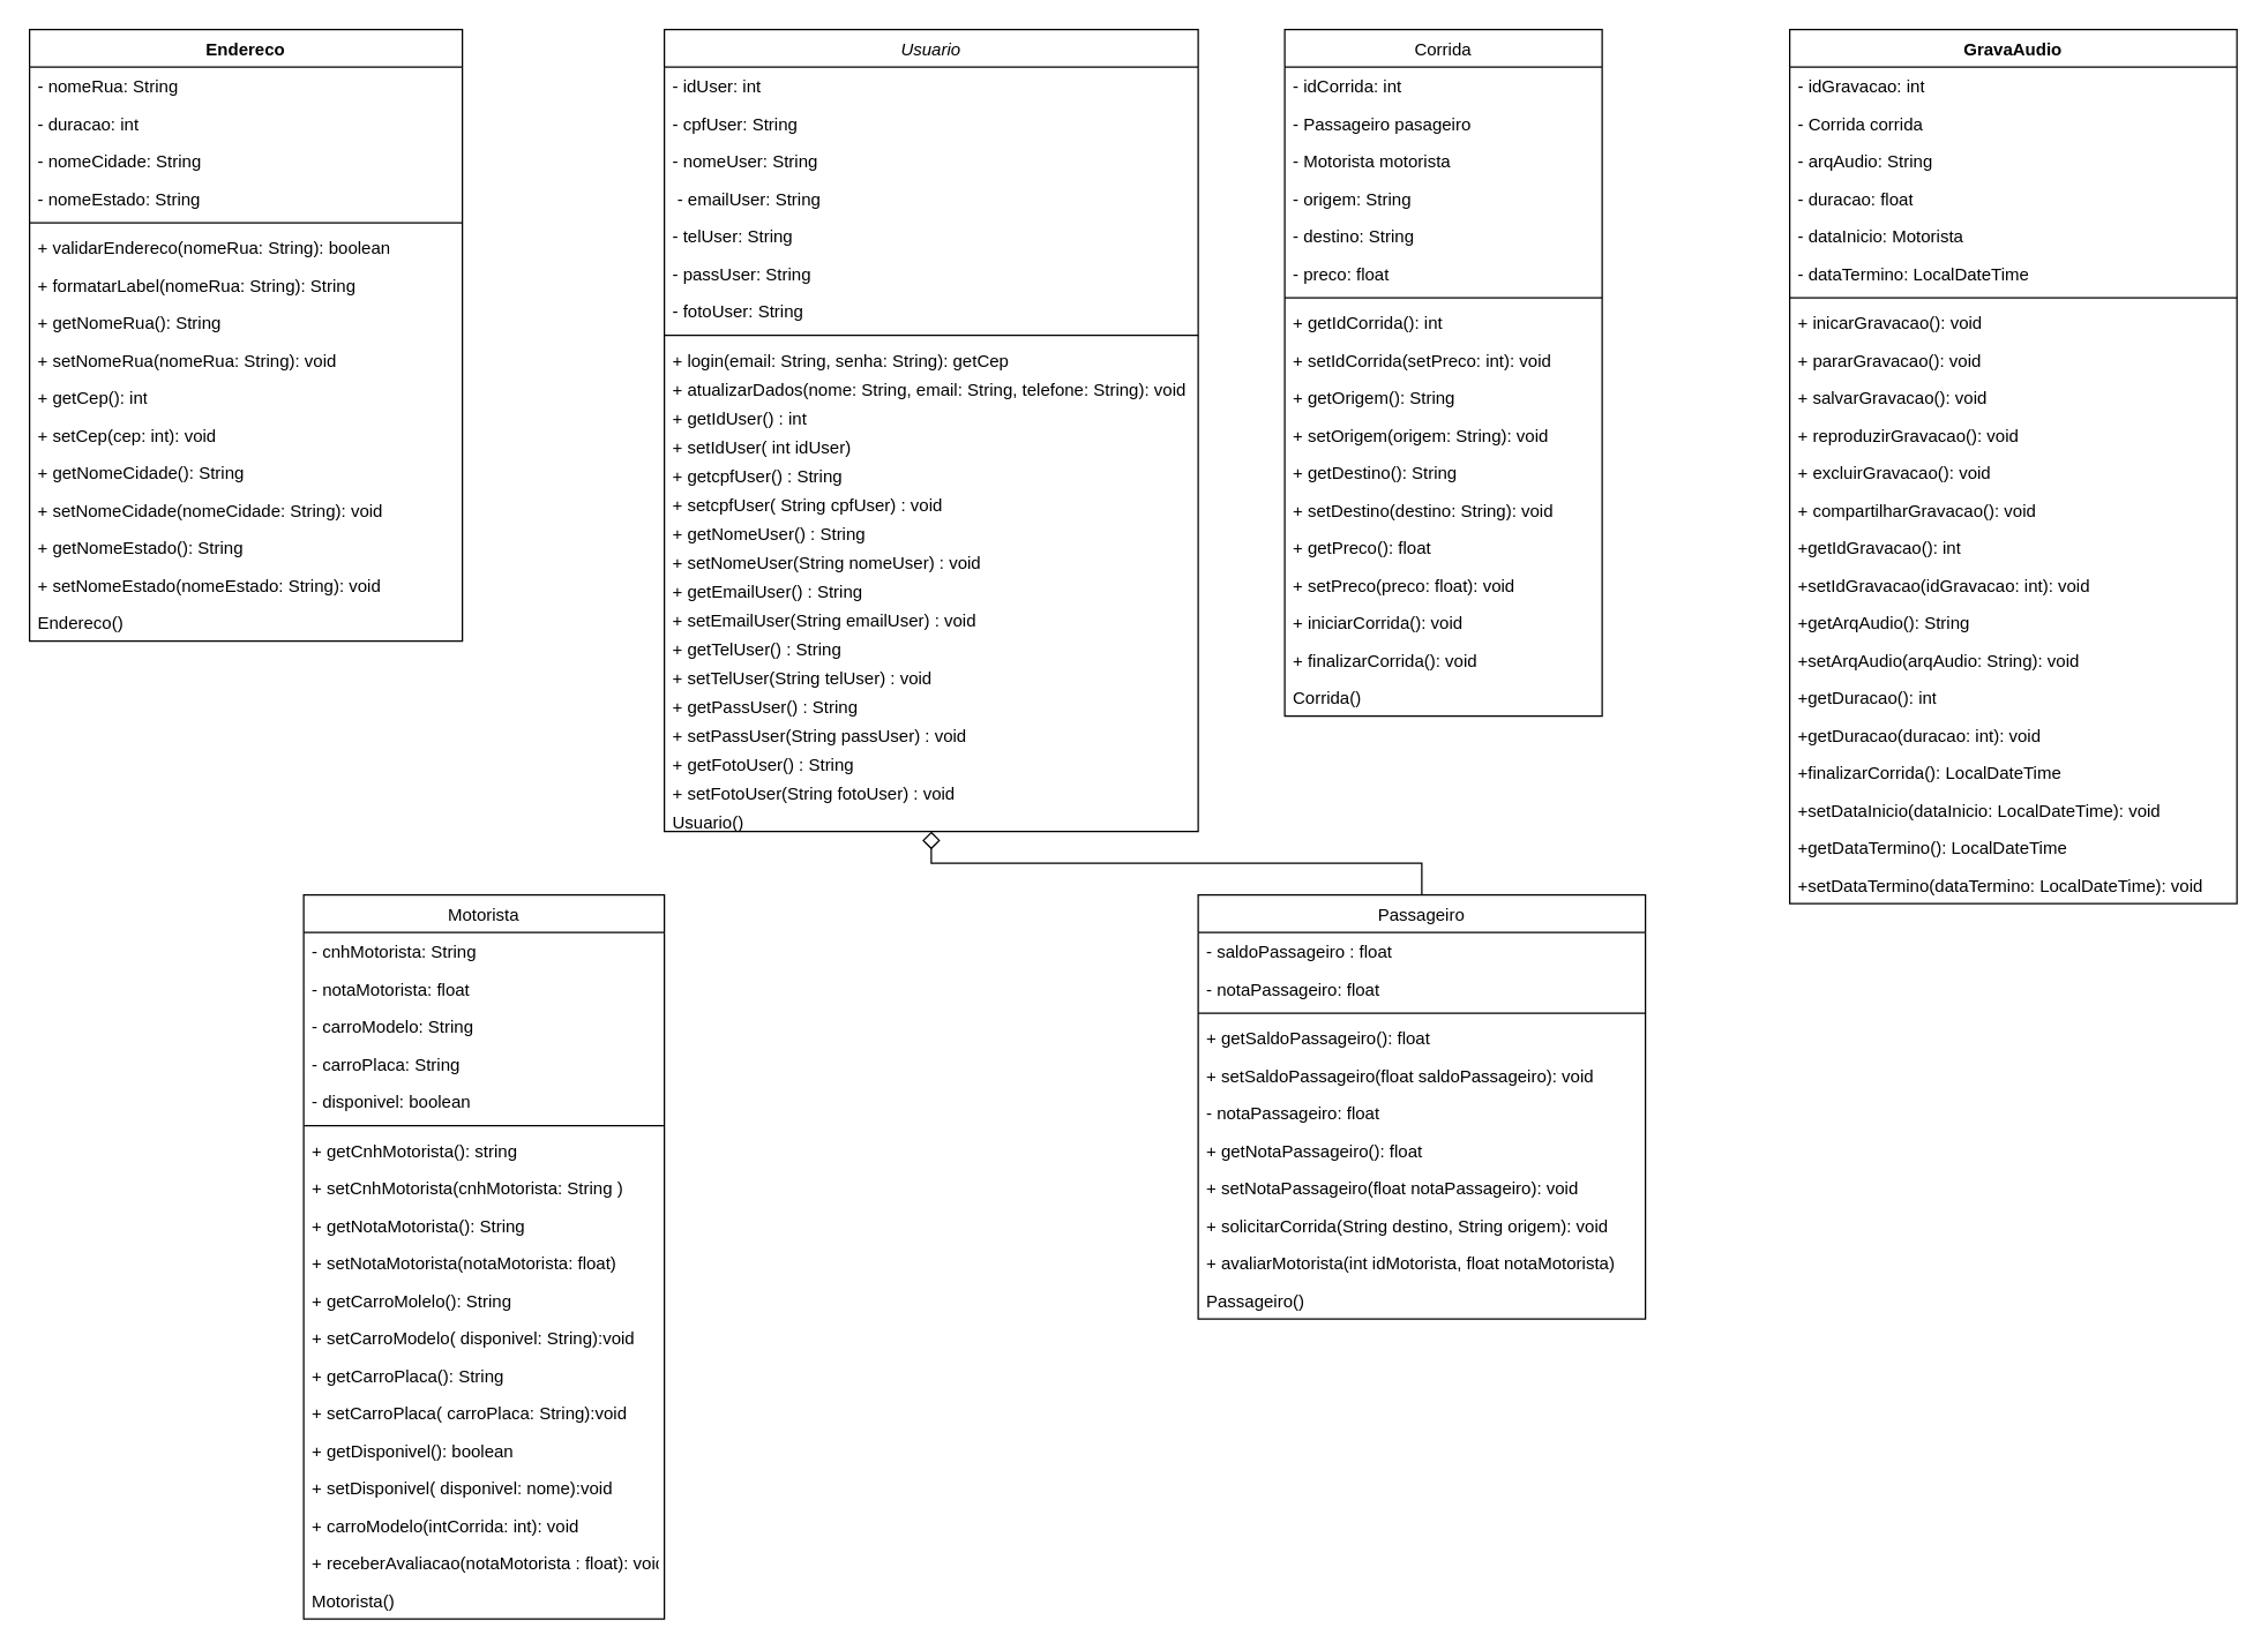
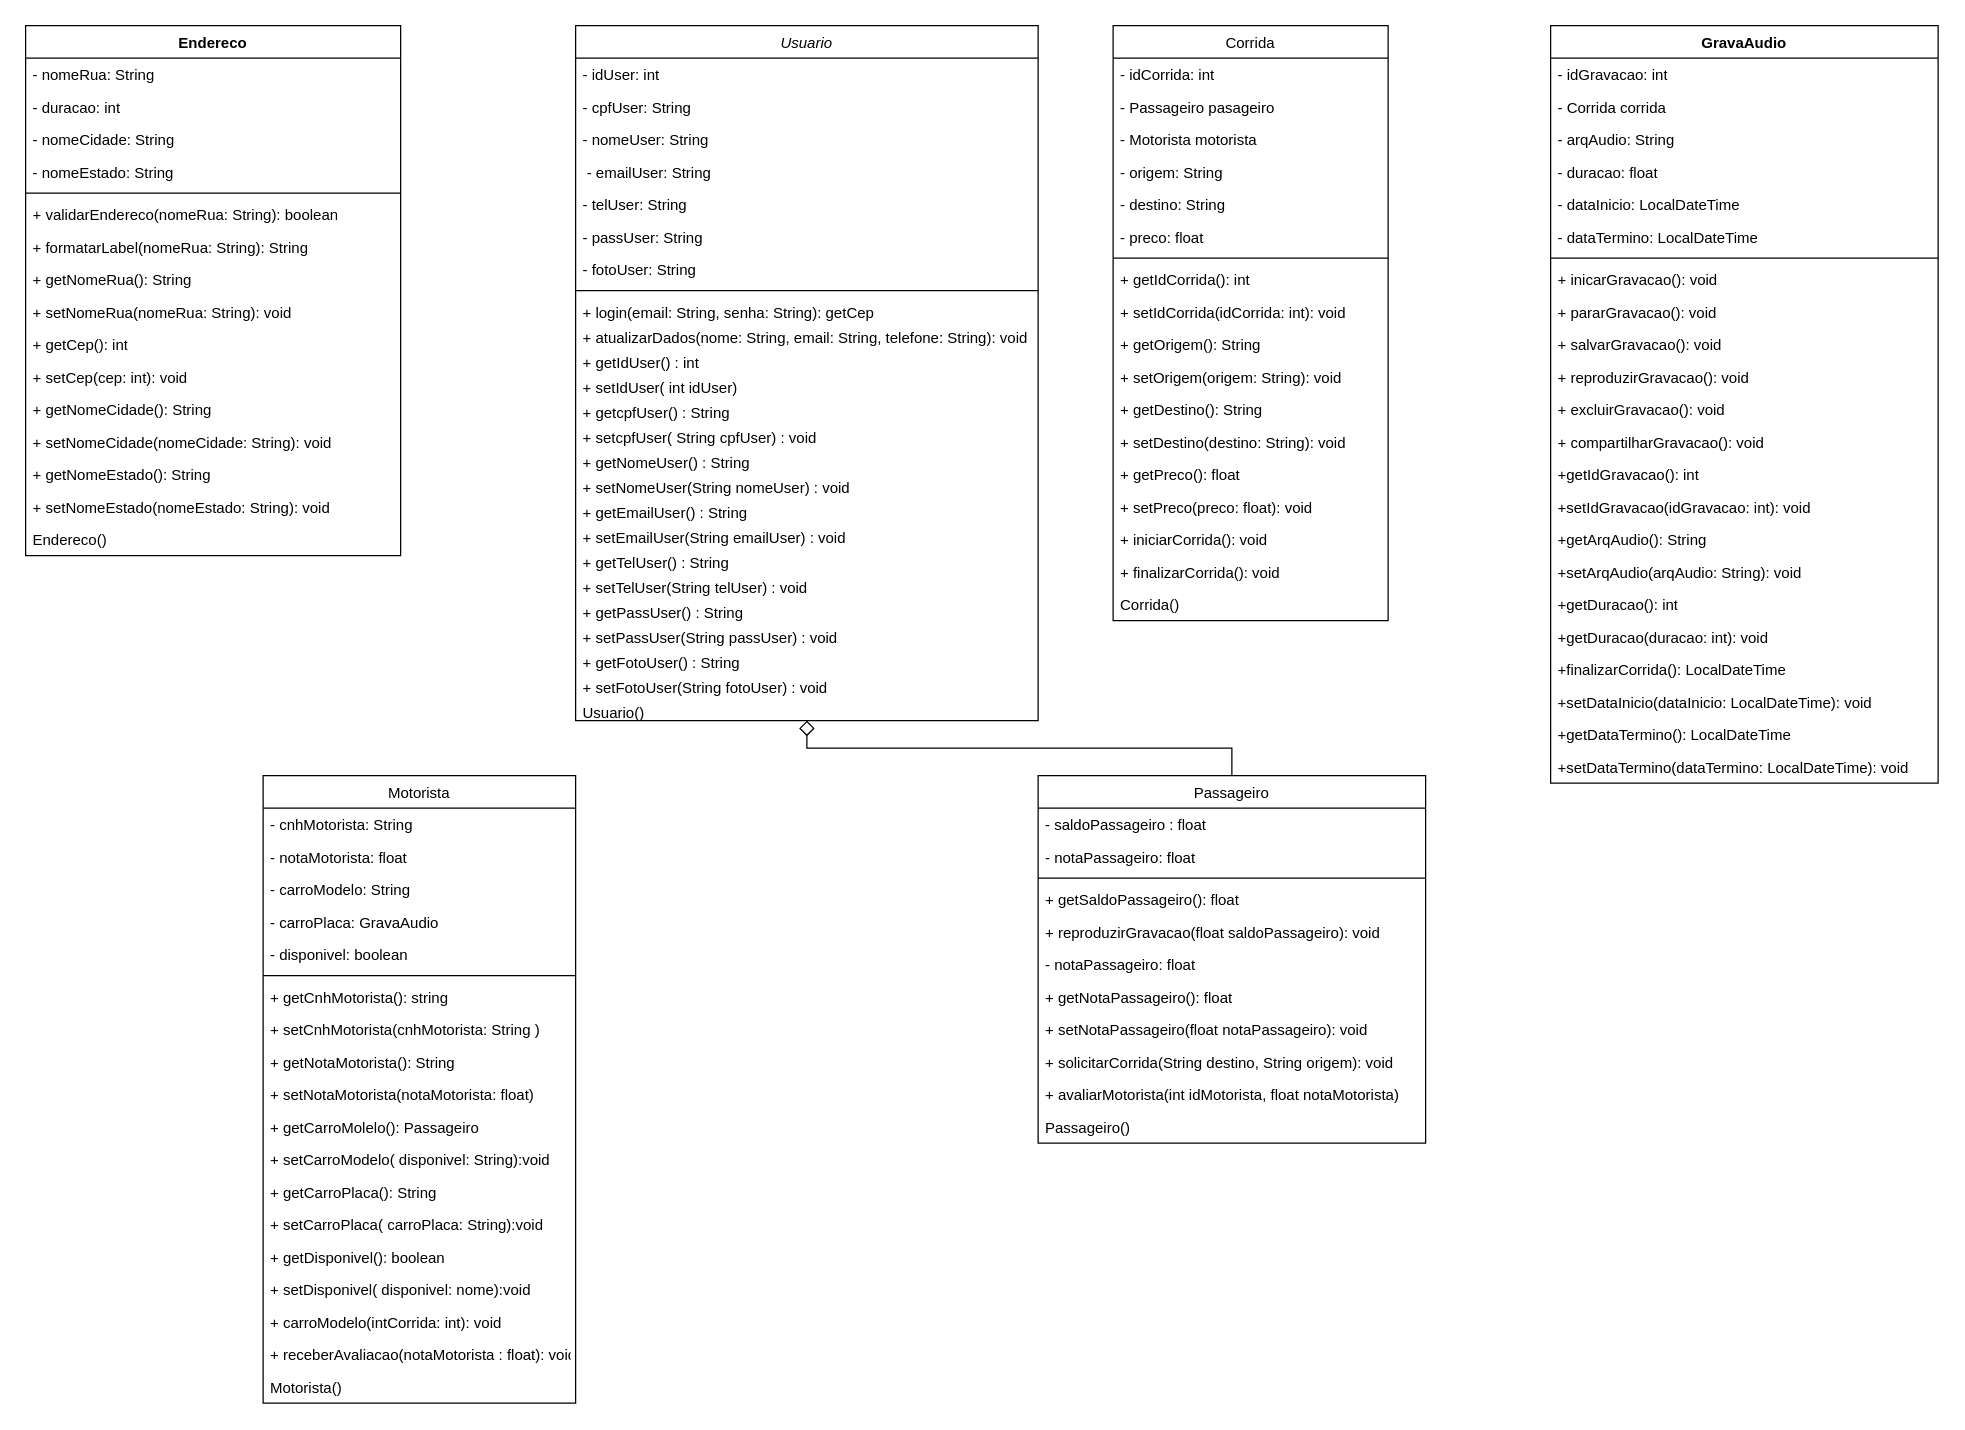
- <mxCell id="102" value="- dataInicio: Motorista" style="text;strokeColor=none;fillColor=none;align=left;verticalAlign=top;spacingLeft=4;spacingRight=4;overflow=hidden;rotatable=0;points=[[0,0.5],[1,0.5]];portConstraint=eastwest;whiteSpace=wrap;html=1;" vertex="1" parent="97"><mxGeometry y="130" width="310" height="26" as="geometry" /></mxCell>
+ <mxCell id="102" value="- dataInicio: LocalDateTime" style="text;strokeColor=none;fillColor=none;align=left;verticalAlign=top;spacingLeft=4;spacingRight=4;overflow=hidden;rotatable=0;points=[[0,0.5],[1,0.5]];portConstraint=eastwest;whiteSpace=wrap;html=1;" vertex="1" parent="97"><mxGeometry y="130" width="310" height="26" as="geometry" /></mxCell>
- <mxCell id="70" value="+ setIdCorrida(setPreco: int): void" style="text;align=left;verticalAlign=top;spacingLeft=4;spacingRight=4;overflow=hidden;rotatable=0;points=[[0,0.5],[1,0.5]];portConstraint=eastwest;" vertex="1" parent="61"><mxGeometry y="216" width="220" height="26" as="geometry" /></mxCell>
+ <mxCell id="70" value="+ setIdCorrida(idCorrida: int): void" style="text;align=left;verticalAlign=top;spacingLeft=4;spacingRight=4;overflow=hidden;rotatable=0;points=[[0,0.5],[1,0.5]];portConstraint=eastwest;" vertex="1" parent="61"><mxGeometry y="216" width="220" height="26" as="geometry" /></mxCell>
- <mxCell id="32" value="- carroPlaca: String" style="text;align=left;verticalAlign=top;spacingLeft=4;spacingRight=4;overflow=hidden;rotatable=0;points=[[0,0.5],[1,0.5]];portConstraint=eastwest;" vertex="1" parent="28"><mxGeometry y="104" width="250" height="26" as="geometry" /></mxCell>
+ <mxCell id="32" value="- carroPlaca: GravaAudio" style="text;align=left;verticalAlign=top;spacingLeft=4;spacingRight=4;overflow=hidden;rotatable=0;points=[[0,0.5],[1,0.5]];portConstraint=eastwest;" vertex="1" parent="28"><mxGeometry y="104" width="250" height="26" as="geometry" /></mxCell>
- <mxCell id="53" value="+ setSaldoPassageiro(float saldoPassageiro): void" style="text;align=left;verticalAlign=top;spacingLeft=4;spacingRight=4;overflow=hidden;rotatable=0;points=[[0,0.5],[1,0.5]];portConstraint=eastwest;" vertex="1" parent="48"><mxGeometry y="112" width="310" height="26" as="geometry" /></mxCell>
+ <mxCell id="53" value="+ reproduzirGravacao(float saldoPassageiro): void" style="text;align=left;verticalAlign=top;spacingLeft=4;spacingRight=4;overflow=hidden;rotatable=0;points=[[0,0.5],[1,0.5]];portConstraint=eastwest;" vertex="1" parent="48"><mxGeometry y="112" width="310" height="26" as="geometry" /></mxCell>
- <mxCell id="39" value="+ getCarroMolelo(): String" style="text;align=left;verticalAlign=top;spacingLeft=4;spacingRight=4;overflow=hidden;rotatable=0;points=[[0,0.5],[1,0.5]];portConstraint=eastwest;" vertex="1" parent="28"><mxGeometry y="268" width="250" height="26" as="geometry" /></mxCell>
+ <mxCell id="39" value="+ getCarroMolelo(): Passageiro" style="text;align=left;verticalAlign=top;spacingLeft=4;spacingRight=4;overflow=hidden;rotatable=0;points=[[0,0.5],[1,0.5]];portConstraint=eastwest;" vertex="1" parent="28"><mxGeometry y="268" width="250" height="26" as="geometry" /></mxCell>
